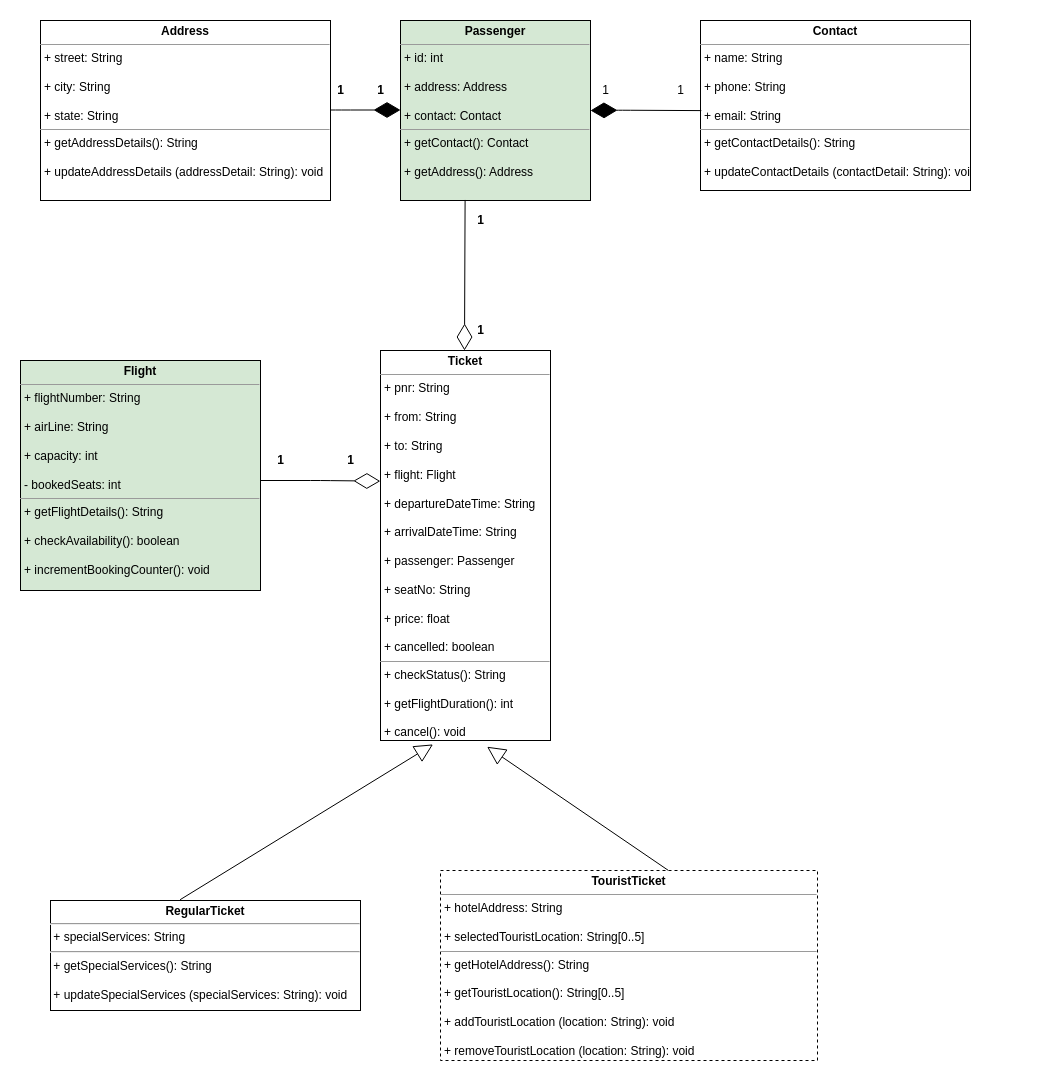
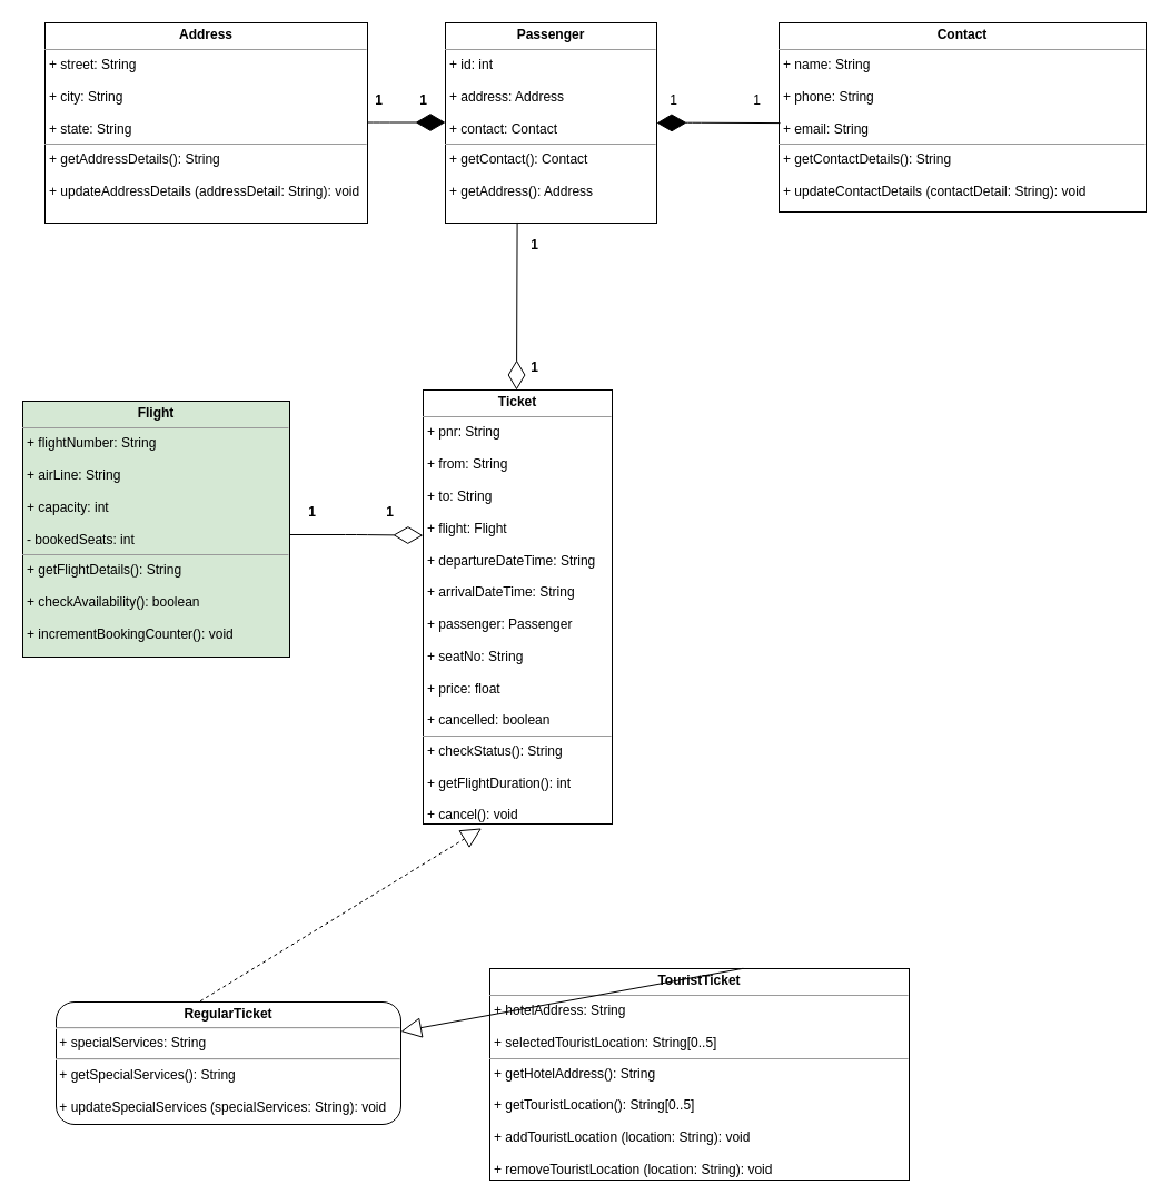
- <mxCell id="7" value="&lt;p style=&quot;margin: 0px ; margin-top: 4px ; text-align: center&quot;&gt;&lt;b&gt;Contact&lt;/b&gt;&lt;/p&gt;&lt;hr size=&quot;1&quot;&gt;&lt;p style=&quot;margin: 0px ; margin-left: 4px&quot;&gt;+ name: String&lt;/p&gt;&lt;p style=&quot;margin: 0px ; margin-left: 4px&quot;&gt;&lt;br&gt;&lt;/p&gt;&lt;p style=&quot;margin: 0px ; margin-left: 4px&quot;&gt;+ phone: String&lt;/p&gt;&lt;p style=&quot;margin: 0px ; margin-left: 4px&quot;&gt;&lt;br&gt;&lt;/p&gt;&lt;p style=&quot;margin: 0px ; margin-left: 4px&quot;&gt;+ email: String&lt;/p&gt;&lt;hr size=&quot;1&quot;&gt;&lt;p style=&quot;margin: 0px ; margin-left: 4px&quot;&gt;+ getContactDetails(): String&lt;/p&gt;&lt;p style=&quot;margin: 0px ; margin-left: 4px&quot;&gt;&lt;br&gt;&lt;/p&gt;&lt;p style=&quot;margin: 0px ; margin-left: 4px&quot;&gt;+ updateContactDetails (contactDetail: String): void&lt;/p&gt;" style="verticalAlign=top;align=left;overflow=fill;fontSize=12;fontFamily=Helvetica;html=1;" vertex="1" parent="1"><mxGeometry x="700" y="20" width="270" height="170" as="geometry" /></mxCell>
+ <mxCell id="7" value="&lt;p style=&quot;margin: 0px ; margin-top: 4px ; text-align: center&quot;&gt;&lt;b&gt;Contact&lt;/b&gt;&lt;/p&gt;&lt;hr size=&quot;1&quot;&gt;&lt;p style=&quot;margin: 0px ; margin-left: 4px&quot;&gt;+ name: String&lt;/p&gt;&lt;p style=&quot;margin: 0px ; margin-left: 4px&quot;&gt;&lt;br&gt;&lt;/p&gt;&lt;p style=&quot;margin: 0px ; margin-left: 4px&quot;&gt;+ phone: String&lt;/p&gt;&lt;p style=&quot;margin: 0px ; margin-left: 4px&quot;&gt;&lt;br&gt;&lt;/p&gt;&lt;p style=&quot;margin: 0px ; margin-left: 4px&quot;&gt;+ email: String&lt;/p&gt;&lt;hr size=&quot;1&quot;&gt;&lt;p style=&quot;margin: 0px ; margin-left: 4px&quot;&gt;+ getContactDetails(): String&lt;/p&gt;&lt;p style=&quot;margin: 0px ; margin-left: 4px&quot;&gt;&lt;br&gt;&lt;/p&gt;&lt;p style=&quot;margin: 0px ; margin-left: 4px&quot;&gt;+ updateContactDetails (contactDetail: String): void&lt;/p&gt;" style="verticalAlign=top;align=left;overflow=fill;fontSize=12;fontFamily=Helvetica;html=1;" vertex="1" parent="1"><mxGeometry x="700" y="20" width="330" height="170" as="geometry" /></mxCell>
- <mxCell id="6" value="&lt;p style=&quot;margin: 0px ; margin-top: 4px ; text-align: center&quot;&gt;&lt;b&gt;Passenger&lt;/b&gt;&lt;/p&gt;&lt;hr size=&quot;1&quot;&gt;&lt;p style=&quot;margin: 0px ; margin-left: 4px&quot;&gt;+ id: int&lt;/p&gt;&lt;p style=&quot;margin: 0px ; margin-left: 4px&quot;&gt;&lt;br&gt;&lt;/p&gt;&lt;p style=&quot;margin: 0px ; margin-left: 4px&quot;&gt;+ address: Address&lt;/p&gt;&lt;p style=&quot;margin: 0px ; margin-left: 4px&quot;&gt;&lt;br&gt;&lt;/p&gt;&lt;p style=&quot;margin: 0px ; margin-left: 4px&quot;&gt;+ contact: Contact&lt;/p&gt;&lt;hr size=&quot;1&quot;&gt;&lt;p style=&quot;margin: 0px ; margin-left: 4px&quot;&gt;+ getContact(): Contact&lt;/p&gt;&lt;p style=&quot;margin: 0px ; margin-left: 4px&quot;&gt;&lt;br&gt;&lt;/p&gt;&lt;p style=&quot;margin: 0px ; margin-left: 4px&quot;&gt;+ getAddress(): Address&lt;/p&gt;" style="verticalAlign=top;align=left;overflow=fill;fontSize=12;fontFamily=Helvetica;html=1;fillColor=#d5e8d4;" vertex="1" parent="1"><mxGeometry x="400" y="20" width="190" height="180" as="geometry" /></mxCell>
+ <mxCell id="6" value="&lt;p style=&quot;margin: 0px ; margin-top: 4px ; text-align: center&quot;&gt;&lt;b&gt;Passenger&lt;/b&gt;&lt;/p&gt;&lt;hr size=&quot;1&quot;&gt;&lt;p style=&quot;margin: 0px ; margin-left: 4px&quot;&gt;+ id: int&lt;/p&gt;&lt;p style=&quot;margin: 0px ; margin-left: 4px&quot;&gt;&lt;br&gt;&lt;/p&gt;&lt;p style=&quot;margin: 0px ; margin-left: 4px&quot;&gt;+ address: Address&lt;/p&gt;&lt;p style=&quot;margin: 0px ; margin-left: 4px&quot;&gt;&lt;br&gt;&lt;/p&gt;&lt;p style=&quot;margin: 0px ; margin-left: 4px&quot;&gt;+ contact: Contact&lt;/p&gt;&lt;hr size=&quot;1&quot;&gt;&lt;p style=&quot;margin: 0px ; margin-left: 4px&quot;&gt;+ getContact(): Contact&lt;/p&gt;&lt;p style=&quot;margin: 0px ; margin-left: 4px&quot;&gt;&lt;br&gt;&lt;/p&gt;&lt;p style=&quot;margin: 0px ; margin-left: 4px&quot;&gt;+ getAddress(): Address&lt;/p&gt;" style="verticalAlign=top;align=left;overflow=fill;fontSize=12;fontFamily=Helvetica;html=1;" vertex="1" parent="1"><mxGeometry x="400" y="20" width="190" height="180" as="geometry" /></mxCell>
- <mxCell id="12" value="" style="endArrow=block;endSize=16;endFill=0;html=1;exitX=0.604;exitY=-0.001;exitDx=0;exitDy=0;exitPerimeter=0;entryX=0.627;entryY=1.016;entryDx=0;entryDy=0;entryPerimeter=0;" edge="1" parent="1" source="3" target="4"><mxGeometry width="160" relative="1" as="geometry"><mxPoint x="430" y="760" as="sourcePoint" /><mxPoint x="590" y="760" as="targetPoint" /></mxGeometry></mxCell>
+ <mxCell id="12" value="" style="endArrow=block;endSize=16;endFill=0;html=1;exitX=0.604;exitY=-0.001;exitDx=0;exitDy=0;exitPerimeter=0;" edge="1" parent="1" source="3" target="2"><mxGeometry width="160" relative="1" as="geometry"><mxPoint x="430" y="760" as="sourcePoint" /><mxPoint x="590" y="760" as="targetPoint" /></mxGeometry></mxCell>
- <mxCell id="11" value="" style="endArrow=block;endSize=16;endFill=0;html=1;exitX=0.418;exitY=-0.007;exitDx=0;exitDy=0;exitPerimeter=0;entryX=0.309;entryY=1.01;entryDx=0;entryDy=0;entryPerimeter=0;" edge="1" parent="1" source="2" target="4"><mxGeometry x="0.1" y="-136" width="160" relative="1" as="geometry"><mxPoint x="430" y="760" as="sourcePoint" /><mxPoint x="590" y="760" as="targetPoint" /><mxPoint as="offset" /></mxGeometry></mxCell>
+ <mxCell id="11" value="" style="endArrow=block;endSize=16;endFill=0;html=1;exitX=0.418;exitY=-0.007;exitDx=0;exitDy=0;exitPerimeter=0;entryX=0.309;entryY=1.01;entryDx=0;entryDy=0;entryPerimeter=0;dashed=1;" edge="1" parent="1" source="2" target="4"><mxGeometry x="0.1" y="-136" width="160" relative="1" as="geometry"><mxPoint x="430" y="760" as="sourcePoint" /><mxPoint x="590" y="760" as="targetPoint" /><mxPoint as="offset" /></mxGeometry></mxCell>
- <mxCell id="2" value="&lt;p style=&quot;margin: 4px 0px 0px&quot;&gt;&lt;b&gt;RegularTicket&lt;br&gt;&lt;/b&gt;&lt;/p&gt;&lt;hr style=&quot;font-size: 10px&quot;&gt;&lt;div style=&quot;text-align: left&quot;&gt;&amp;nbsp;+ specialServices: String&lt;/div&gt;&lt;hr&gt;&lt;div style=&quot;text-align: left&quot;&gt;&amp;nbsp;+ getSpecialServices(): String&lt;/div&gt;&lt;div style=&quot;text-align: left&quot;&gt;&lt;br&gt;&lt;/div&gt;&lt;div style=&quot;text-align: left&quot;&gt;&amp;nbsp;+ updateSpecialServices (specialServices: String): void&lt;/div&gt;" style="verticalAlign=top;align=center;overflow=fill;fontSize=12;fontFamily=Helvetica;html=1;" vertex="1" parent="1"><mxGeometry x="50" y="900" width="310" height="110" as="geometry" /></mxCell>
+ <mxCell id="2" value="&lt;p style=&quot;margin: 4px 0px 0px&quot;&gt;&lt;b&gt;RegularTicket&lt;br&gt;&lt;/b&gt;&lt;/p&gt;&lt;hr style=&quot;font-size: 10px&quot;&gt;&lt;div style=&quot;text-align: left&quot;&gt;&amp;nbsp;+ specialServices: String&lt;/div&gt;&lt;hr&gt;&lt;div style=&quot;text-align: left&quot;&gt;&amp;nbsp;+ getSpecialServices(): String&lt;/div&gt;&lt;div style=&quot;text-align: left&quot;&gt;&lt;br&gt;&lt;/div&gt;&lt;div style=&quot;text-align: left&quot;&gt;&amp;nbsp;+ updateSpecialServices (specialServices: String): void&lt;/div&gt;" style="verticalAlign=top;align=center;overflow=fill;fontSize=12;fontFamily=Helvetica;html=1;rounded=1;" vertex="1" parent="1"><mxGeometry x="50" y="900" width="310" height="110" as="geometry" /></mxCell>
- <mxCell id="3" value="&lt;p style=&quot;margin: 0px ; margin-top: 4px ; text-align: center&quot;&gt;&lt;b&gt;TouristTicket&lt;/b&gt;&lt;/p&gt;&lt;hr size=&quot;1&quot;&gt;&lt;p style=&quot;margin: 0px 0px 0px 4px&quot;&gt;&lt;font style=&quot;font-size: 12px&quot;&gt;+ hotelAddress: String&lt;/font&gt;&lt;/p&gt;&lt;p style=&quot;margin: 0px 0px 0px 4px&quot;&gt;&lt;font style=&quot;font-size: 12px&quot;&gt;&lt;br&gt;&lt;/font&gt;&lt;/p&gt;&lt;p style=&quot;margin: 0px 0px 0px 4px&quot;&gt;&lt;font style=&quot;font-size: 12px&quot;&gt;+ selectedTouristLocation: String[0..5]&lt;/font&gt;&lt;/p&gt;&lt;hr size=&quot;1&quot;&gt;&lt;p style=&quot;margin: 0px 0px 0px 4px&quot;&gt;&lt;font style=&quot;font-size: 12px&quot;&gt;+ getHotelAddress(): String&lt;/font&gt;&lt;/p&gt;&lt;p style=&quot;margin: 0px 0px 0px 4px&quot;&gt;&lt;font style=&quot;font-size: 12px&quot;&gt;&lt;br&gt;&lt;/font&gt;&lt;/p&gt;&lt;p style=&quot;margin: 0px 0px 0px 4px&quot;&gt;&lt;font style=&quot;font-size: 12px&quot;&gt;+ getTouristLocation(): String[0..5]&lt;/font&gt;&lt;/p&gt;&lt;p style=&quot;margin: 0px 0px 0px 4px&quot;&gt;&lt;font style=&quot;font-size: 12px&quot;&gt;&lt;br&gt;&lt;/font&gt;&lt;/p&gt;&lt;p style=&quot;margin: 0px 0px 0px 4px&quot;&gt;&lt;font style=&quot;font-size: 12px&quot;&gt;+ addTouristLocation (location: String): void&lt;/font&gt;&lt;/p&gt;&lt;p style=&quot;margin: 0px 0px 0px 4px&quot;&gt;&lt;font style=&quot;font-size: 12px&quot;&gt;&lt;br&gt;&lt;/font&gt;&lt;/p&gt;&lt;p style=&quot;margin: 0px 0px 0px 4px&quot;&gt;&lt;font style=&quot;font-size: 12px&quot;&gt;+ removeTouristLocation (location: String): void&lt;/font&gt;&lt;/p&gt;" style="verticalAlign=top;align=left;overflow=fill;fontSize=12;fontFamily=Helvetica;html=1;dashed=1;" vertex="1" parent="1"><mxGeometry x="440" y="870" width="377" height="190" as="geometry" /></mxCell>
+ <mxCell id="3" value="&lt;p style=&quot;margin: 0px ; margin-top: 4px ; text-align: center&quot;&gt;&lt;b&gt;TouristTicket&lt;/b&gt;&lt;/p&gt;&lt;hr size=&quot;1&quot;&gt;&lt;p style=&quot;margin: 0px 0px 0px 4px&quot;&gt;&lt;font style=&quot;font-size: 12px&quot;&gt;+ hotelAddress: String&lt;/font&gt;&lt;/p&gt;&lt;p style=&quot;margin: 0px 0px 0px 4px&quot;&gt;&lt;font style=&quot;font-size: 12px&quot;&gt;&lt;br&gt;&lt;/font&gt;&lt;/p&gt;&lt;p style=&quot;margin: 0px 0px 0px 4px&quot;&gt;&lt;font style=&quot;font-size: 12px&quot;&gt;+ selectedTouristLocation: String[0..5]&lt;/font&gt;&lt;/p&gt;&lt;hr size=&quot;1&quot;&gt;&lt;p style=&quot;margin: 0px 0px 0px 4px&quot;&gt;&lt;font style=&quot;font-size: 12px&quot;&gt;+ getHotelAddress(): String&lt;/font&gt;&lt;/p&gt;&lt;p style=&quot;margin: 0px 0px 0px 4px&quot;&gt;&lt;font style=&quot;font-size: 12px&quot;&gt;&lt;br&gt;&lt;/font&gt;&lt;/p&gt;&lt;p style=&quot;margin: 0px 0px 0px 4px&quot;&gt;&lt;font style=&quot;font-size: 12px&quot;&gt;+ getTouristLocation(): String[0..5]&lt;/font&gt;&lt;/p&gt;&lt;p style=&quot;margin: 0px 0px 0px 4px&quot;&gt;&lt;font style=&quot;font-size: 12px&quot;&gt;&lt;br&gt;&lt;/font&gt;&lt;/p&gt;&lt;p style=&quot;margin: 0px 0px 0px 4px&quot;&gt;&lt;font style=&quot;font-size: 12px&quot;&gt;+ addTouristLocation (location: String): void&lt;/font&gt;&lt;/p&gt;&lt;p style=&quot;margin: 0px 0px 0px 4px&quot;&gt;&lt;font style=&quot;font-size: 12px&quot;&gt;&lt;br&gt;&lt;/font&gt;&lt;/p&gt;&lt;p style=&quot;margin: 0px 0px 0px 4px&quot;&gt;&lt;font style=&quot;font-size: 12px&quot;&gt;+ removeTouristLocation (location: String): void&lt;/font&gt;&lt;/p&gt;" style="verticalAlign=top;align=left;overflow=fill;fontSize=12;fontFamily=Helvetica;html=1;" vertex="1" parent="1"><mxGeometry x="440" y="870" width="377" height="190" as="geometry" /></mxCell>
